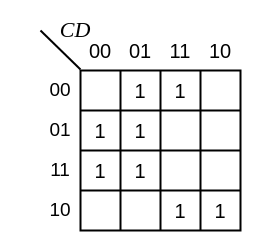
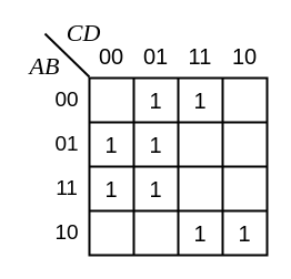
+ <mxCell id="24" value="&lt;font style=&quot;font-size: 22px&quot; face=&quot;Times New Roman&quot;&gt;&lt;i&gt;AB&lt;/i&gt;&lt;/font&gt;" style="text;html=1;strokeColor=none;fillColor=none;align=center;verticalAlign=middle;whiteSpace=wrap;rounded=0;fontSize=19;" vertex="1" parent="1"><mxGeometry x="20" y="50" width="40" height="20" as="geometry" /></mxCell>
